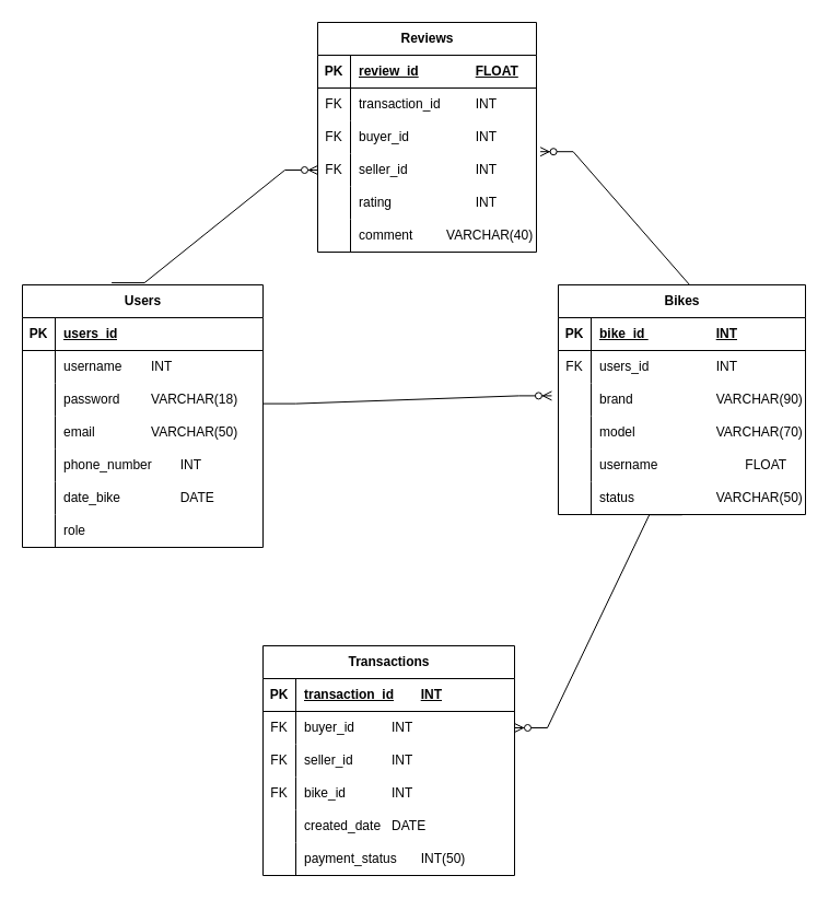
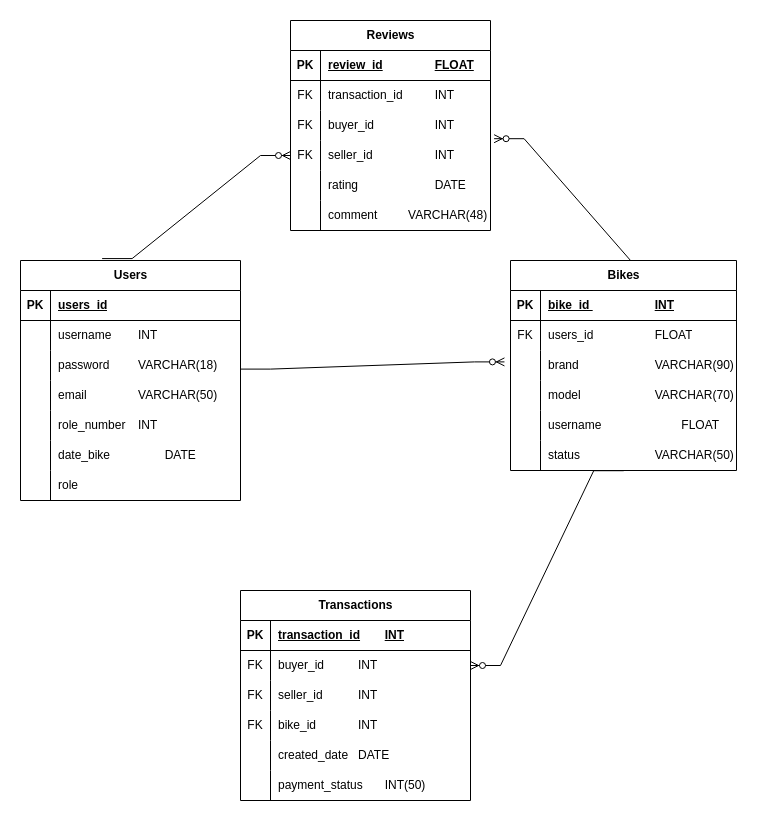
- <mxCell id="78" value="rating&lt;span style=&quot;white-space: pre;&quot;&gt;&#09;&lt;/span&gt;&lt;span style=&quot;white-space: pre;&quot;&gt;&#09;&lt;/span&gt;&lt;span style=&quot;white-space: pre;&quot;&gt;&#09;&lt;/span&gt;INT" style="shape=partialRectangle;connectable=0;fillColor=none;top=0;left=0;bottom=0;right=0;align=left;spacingLeft=6;overflow=hidden;whiteSpace=wrap;html=1;" vertex="1" parent="76"><mxGeometry x="30" width="170" height="30" as="geometry"><mxRectangle width="170" height="30" as="alternateBounds" /></mxGeometry></mxCell>
+ <mxCell id="78" value="rating&lt;span style=&quot;white-space: pre;&quot;&gt;&#09;&lt;/span&gt;&lt;span style=&quot;white-space: pre;&quot;&gt;&#09;&lt;/span&gt;&lt;span style=&quot;white-space: pre;&quot;&gt;&#09;&lt;/span&gt;DATE" style="shape=partialRectangle;connectable=0;fillColor=none;top=0;left=0;bottom=0;right=0;align=left;spacingLeft=6;overflow=hidden;whiteSpace=wrap;html=1;" vertex="1" parent="76"><mxGeometry x="30" width="170" height="30" as="geometry"><mxRectangle width="170" height="30" as="alternateBounds" /></mxGeometry></mxCell>
- <mxCell id="81" value="comment&lt;span style=&quot;white-space: pre;&quot;&gt;&#09;&lt;/span&gt;&lt;span style=&quot;white-space: pre;&quot;&gt;&#09;&lt;/span&gt;VARCHAR(40)" style="shape=partialRectangle;connectable=0;fillColor=none;top=0;left=0;bottom=0;right=0;align=left;spacingLeft=6;overflow=hidden;whiteSpace=wrap;html=1;" vertex="1" parent="79"><mxGeometry x="30" width="170" height="30" as="geometry"><mxRectangle width="170" height="30" as="alternateBounds" /></mxGeometry></mxCell>
+ <mxCell id="81" value="comment&lt;span style=&quot;white-space: pre;&quot;&gt;&#09;&lt;/span&gt;&lt;span style=&quot;white-space: pre;&quot;&gt;&#09;&lt;/span&gt;VARCHAR(48)" style="shape=partialRectangle;connectable=0;fillColor=none;top=0;left=0;bottom=0;right=0;align=left;spacingLeft=6;overflow=hidden;whiteSpace=wrap;html=1;" vertex="1" parent="79"><mxGeometry x="30" width="170" height="30" as="geometry"><mxRectangle width="170" height="30" as="alternateBounds" /></mxGeometry></mxCell>
- <mxCell id="31" value="users_id&lt;span style=&quot;white-space: pre;&quot;&gt;&#09;&lt;/span&gt;&lt;span style=&quot;white-space: pre;&quot;&gt;&#09;&lt;/span&gt;&lt;span style=&quot;white-space: pre;&quot;&gt;&#09;&lt;/span&gt;INT" style="shape=partialRectangle;connectable=0;fillColor=none;top=0;left=0;bottom=0;right=0;align=left;spacingLeft=6;overflow=hidden;whiteSpace=wrap;html=1;" vertex="1" parent="29"><mxGeometry x="30" width="196" height="30" as="geometry"><mxRectangle width="196" height="30" as="alternateBounds" /></mxGeometry></mxCell>
+ <mxCell id="31" value="users_id&lt;span style=&quot;white-space: pre;&quot;&gt;&#09;&lt;/span&gt;&lt;span style=&quot;white-space: pre;&quot;&gt;&#09;&lt;/span&gt;&lt;span style=&quot;white-space: pre;&quot;&gt;&#09;&lt;/span&gt;FLOAT" style="shape=partialRectangle;connectable=0;fillColor=none;top=0;left=0;bottom=0;right=0;align=left;spacingLeft=6;overflow=hidden;whiteSpace=wrap;html=1;" vertex="1" parent="29"><mxGeometry x="30" width="196" height="30" as="geometry"><mxRectangle width="196" height="30" as="alternateBounds" /></mxGeometry></mxCell>
- <mxCell id="17" value="phone_number&lt;span style=&quot;white-space: pre;&quot;&gt;&#09;&lt;/span&gt;INT" style="shape=partialRectangle;connectable=0;fillColor=none;top=0;left=0;bottom=0;right=0;align=left;spacingLeft=6;overflow=hidden;whiteSpace=wrap;html=1;" vertex="1" parent="15"><mxGeometry x="30" width="190" height="30" as="geometry"><mxRectangle width="190" height="30" as="alternateBounds" /></mxGeometry></mxCell>
+ <mxCell id="17" value="role_number&lt;span style=&quot;white-space: pre;&quot;&gt;&#09;&lt;/span&gt;INT" style="shape=partialRectangle;connectable=0;fillColor=none;top=0;left=0;bottom=0;right=0;align=left;spacingLeft=6;overflow=hidden;whiteSpace=wrap;html=1;" vertex="1" parent="15"><mxGeometry x="30" width="190" height="30" as="geometry"><mxRectangle width="190" height="30" as="alternateBounds" /></mxGeometry></mxCell>
